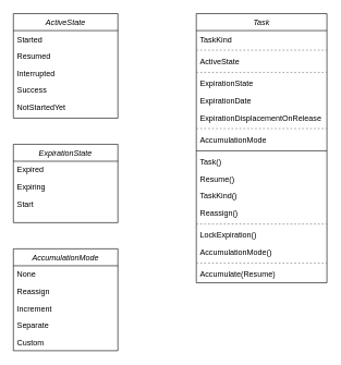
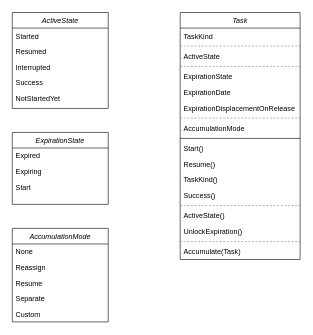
- <mxCell id="13" value="Task()" style="text;align=left;verticalAlign=top;spacingLeft=4;spacingRight=4;overflow=hidden;rotatable=0;points=[[0,0.5],[1,0.5]];portConstraint=eastwest;" parent="2" vertex="1"><mxGeometry y="214" width="200" height="26" as="geometry" /></mxCell>
+ <mxCell id="13" value="Start()" style="text;align=left;verticalAlign=top;spacingLeft=4;spacingRight=4;overflow=hidden;rotatable=0;points=[[0,0.5],[1,0.5]];portConstraint=eastwest;" parent="2" vertex="1"><mxGeometry y="214" width="200" height="26" as="geometry" /></mxCell>
- <mxCell id="16" value="Reassign()" style="text;align=left;verticalAlign=top;spacingLeft=4;spacingRight=4;overflow=hidden;rotatable=0;points=[[0,0.5],[1,0.5]];portConstraint=eastwest;" vertex="1" parent="2"><mxGeometry y="292" width="200" height="26" as="geometry" /></mxCell>
+ <mxCell id="16" value="Success()" style="text;align=left;verticalAlign=top;spacingLeft=4;spacingRight=4;overflow=hidden;rotatable=0;points=[[0,0.5],[1,0.5]];portConstraint=eastwest;" vertex="1" parent="2"><mxGeometry y="292" width="200" height="26" as="geometry" /></mxCell>
- <mxCell id="18" value="LockExpiration()" style="text;align=left;verticalAlign=top;spacingLeft=4;spacingRight=4;overflow=hidden;rotatable=0;points=[[0,0.5],[1,0.5]];portConstraint=eastwest;rounded=0;shadow=0;html=0;" vertex="1" parent="2"><mxGeometry y="326" width="200" height="26" as="geometry" /></mxCell>
+ <mxCell id="18" value="ActiveState()" style="text;align=left;verticalAlign=top;spacingLeft=4;spacingRight=4;overflow=hidden;rotatable=0;points=[[0,0.5],[1,0.5]];portConstraint=eastwest;rounded=0;shadow=0;html=0;" vertex="1" parent="2"><mxGeometry y="326" width="200" height="26" as="geometry" /></mxCell>
- <mxCell id="19" value="AccumulationMode()" style="text;align=left;verticalAlign=top;spacingLeft=4;spacingRight=4;overflow=hidden;rotatable=0;points=[[0,0.5],[1,0.5]];portConstraint=eastwest;rounded=0;shadow=0;html=0;" vertex="1" parent="2"><mxGeometry y="352" width="200" height="26" as="geometry" /></mxCell>
+ <mxCell id="19" value="UnlockExpiration()" style="text;align=left;verticalAlign=top;spacingLeft=4;spacingRight=4;overflow=hidden;rotatable=0;points=[[0,0.5],[1,0.5]];portConstraint=eastwest;rounded=0;shadow=0;html=0;" vertex="1" parent="2"><mxGeometry y="352" width="200" height="26" as="geometry" /></mxCell>
- <mxCell id="21" value="Accumulate(Resume)" style="text;align=left;verticalAlign=top;spacingLeft=4;spacingRight=4;overflow=hidden;rotatable=0;points=[[0,0.5],[1,0.5]];portConstraint=eastwest;rounded=0;shadow=0;html=0;" vertex="1" parent="2"><mxGeometry y="386" width="200" height="26" as="geometry" /></mxCell>
+ <mxCell id="21" value="Accumulate(Task)" style="text;align=left;verticalAlign=top;spacingLeft=4;spacingRight=4;overflow=hidden;rotatable=0;points=[[0,0.5],[1,0.5]];portConstraint=eastwest;rounded=0;shadow=0;html=0;" vertex="1" parent="2"><mxGeometry y="386" width="200" height="26" as="geometry" /></mxCell>
- <mxCell id="35" value="Increment" style="text;align=left;verticalAlign=top;spacingLeft=4;spacingRight=4;overflow=hidden;rotatable=0;points=[[0,0.5],[1,0.5]];portConstraint=eastwest;" vertex="1" parent="32"><mxGeometry y="78" width="160" height="26" as="geometry" /></mxCell>
+ <mxCell id="35" value="Resume" style="text;align=left;verticalAlign=top;spacingLeft=4;spacingRight=4;overflow=hidden;rotatable=0;points=[[0,0.5],[1,0.5]];portConstraint=eastwest;" vertex="1" parent="32"><mxGeometry y="78" width="160" height="26" as="geometry" /></mxCell>
